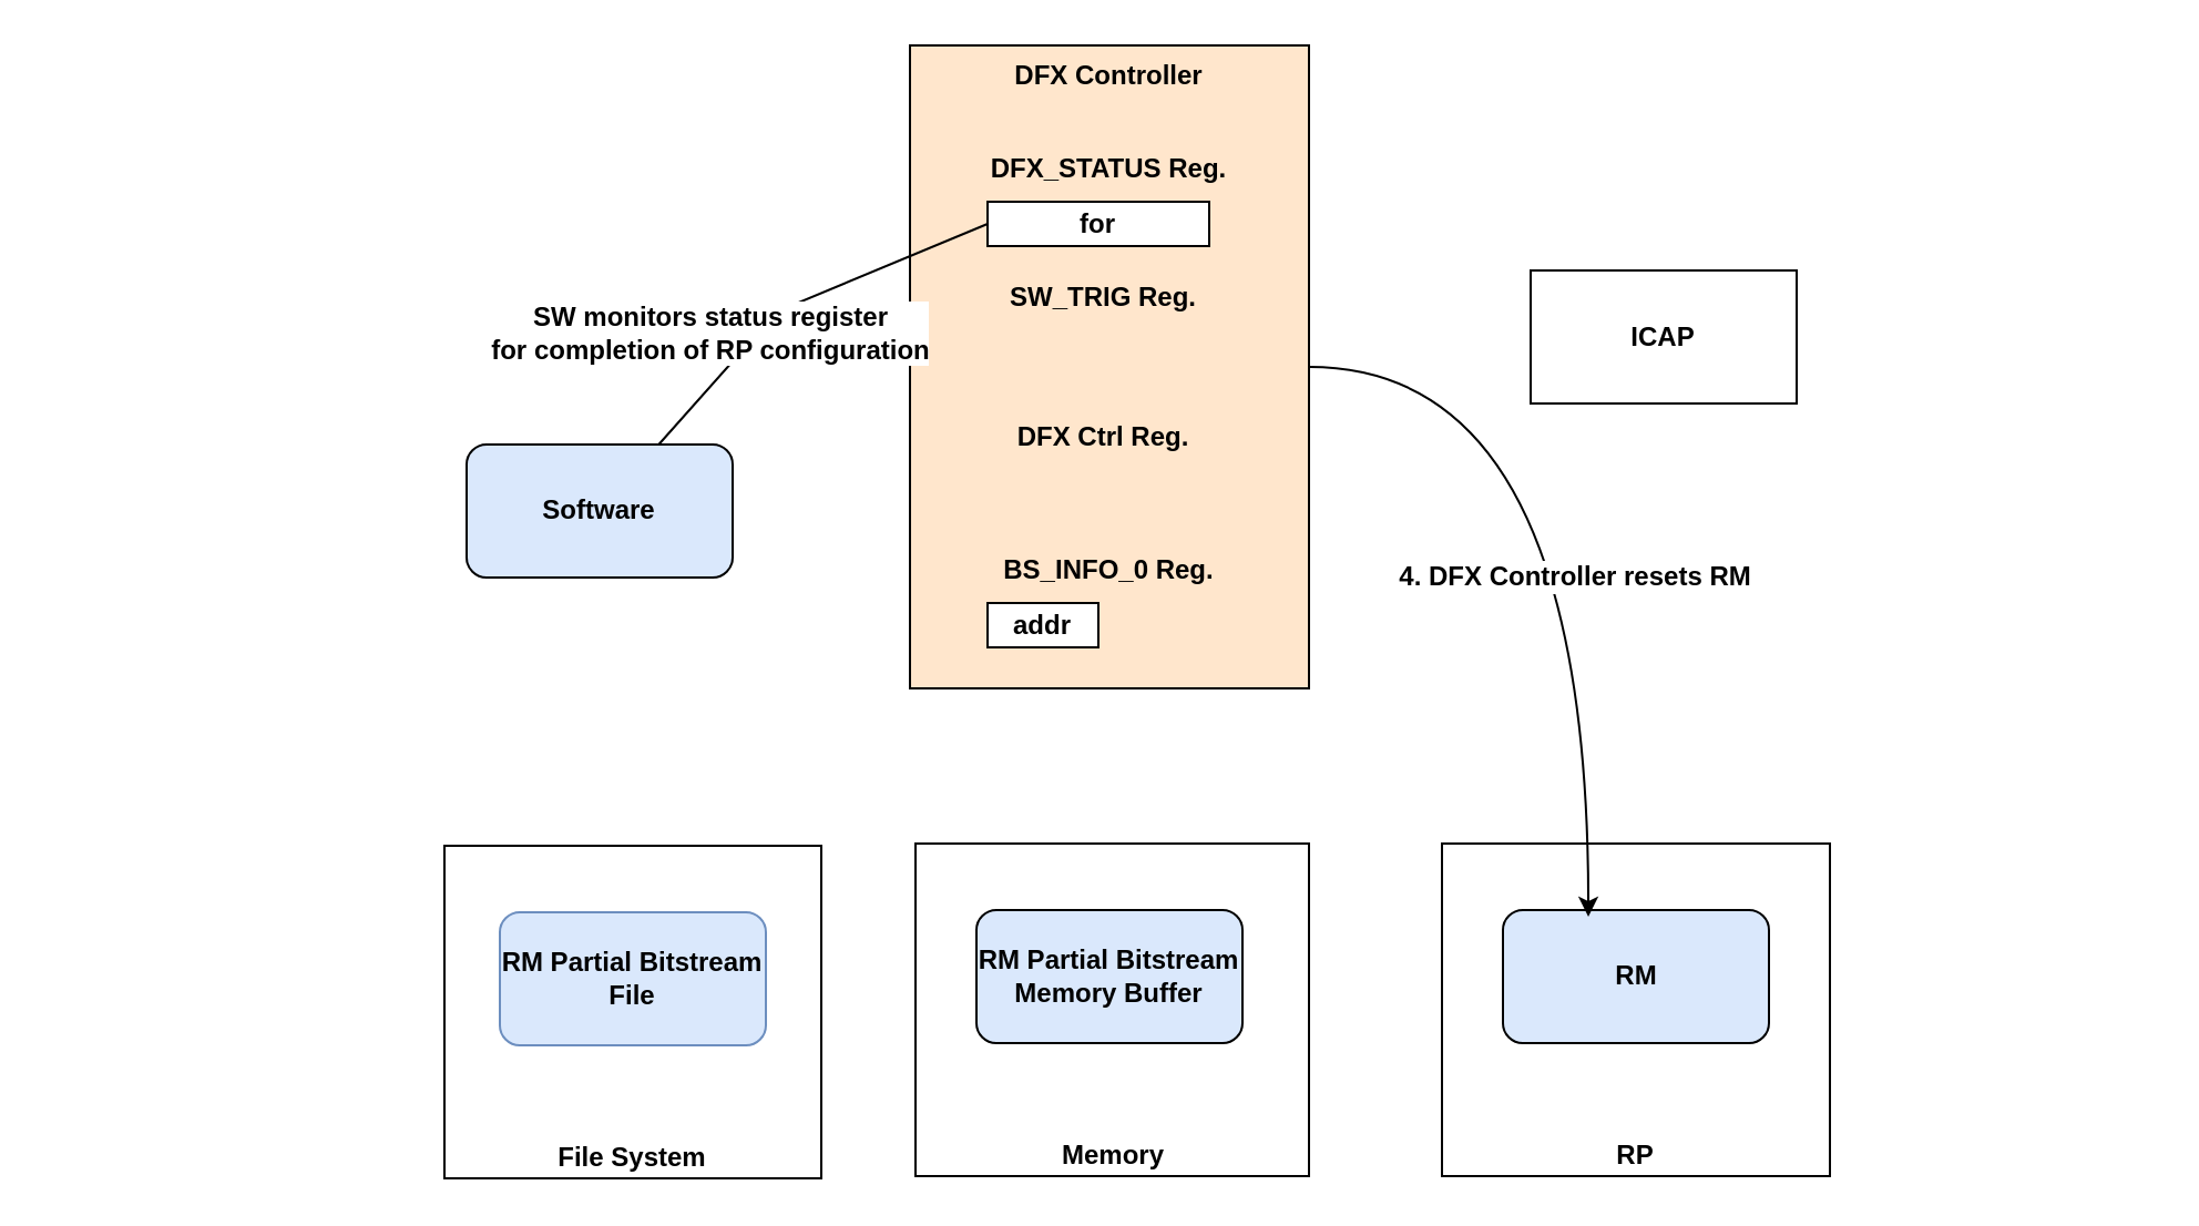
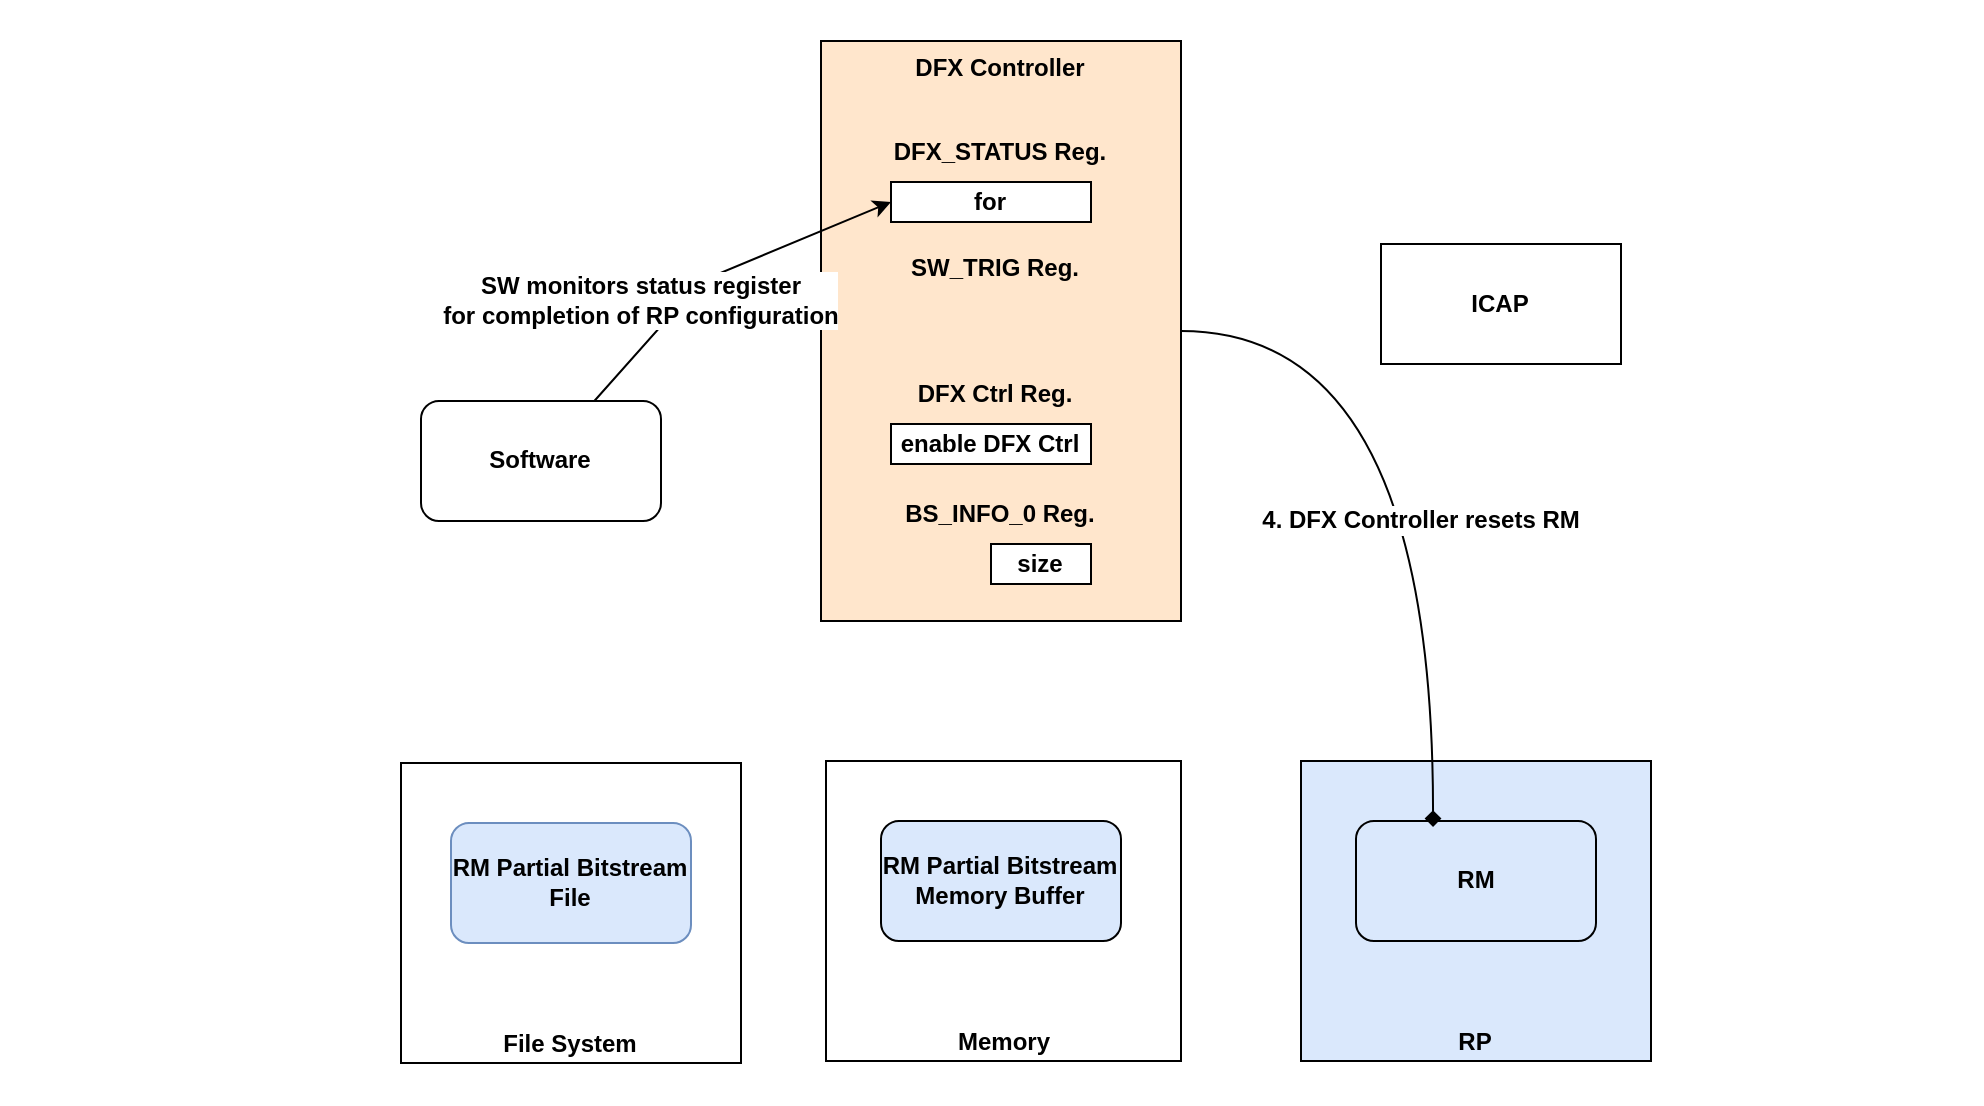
- <mxCell id="20" value="&lt;font style=&quot;font-size: 12px;&quot;&gt;&lt;b&gt;SW monitors status register&lt;/b&gt;&lt;/font&gt;&lt;div style=&quot;font-size: 12px;&quot;&gt;&lt;font style=&quot;font-size: 12px;&quot;&gt;&lt;b&gt;for completion of RP configuration&lt;/b&gt;&lt;/font&gt;&lt;/div&gt;" style="endArrow=none;html=1;rounded=0;entryX=0;entryY=0.5;entryDx=0;entryDy=0;" parent="1" source="7" target="16" edge="1"><mxGeometry x="-0.423" y="16" width="50" height="50" relative="1" as="geometry"><mxPoint x="290" y="160" as="sourcePoint" /><mxPoint x="340" y="110" as="targetPoint" /><Array as="points"><mxPoint x="350" y="140" /></Array><mxPoint as="offset" /></mxGeometry></mxCell>
+ <mxCell id="20" value="&lt;font style=&quot;font-size: 12px;&quot;&gt;&lt;b&gt;SW monitors status register&lt;/b&gt;&lt;/font&gt;&lt;div style=&quot;font-size: 12px;&quot;&gt;&lt;font style=&quot;font-size: 12px;&quot;&gt;&lt;b&gt;for completion of RP configuration&lt;/b&gt;&lt;/font&gt;&lt;/div&gt;" style="endArrow=classic;html=1;rounded=0;entryX=0;entryY=0.5;entryDx=0;entryDy=0;" parent="1" source="7" target="16" edge="1"><mxGeometry x="-0.423" y="16" width="50" height="50" relative="1" as="geometry"><mxPoint x="290" y="160" as="sourcePoint" /><mxPoint x="340" y="110" as="targetPoint" /><Array as="points"><mxPoint x="350" y="140" /></Array><mxPoint as="offset" /></mxGeometry></mxCell>
+ <mxCell id="13" value="enable DFX Ctrl" style="rounded=0;whiteSpace=wrap;html=1;fontSize=12;fontStyle=1" parent="1" vertex="1"><mxGeometry x="445" y="211.5" width="100" height="20" as="geometry" /></mxCell>
- <mxCell id="7" value="Software" style="rounded=1;whiteSpace=wrap;html=1;fontSize=12;fontStyle=1;fillColor=#dae8fc;" parent="1" vertex="1"><mxGeometry x="210" y="200" width="120" height="60" as="geometry" /></mxCell>
+ <mxCell id="7" value="Software" style="rounded=1;whiteSpace=wrap;html=1;fontSize=12;fontStyle=1" parent="1" vertex="1"><mxGeometry x="210" y="200" width="120" height="60" as="geometry" /></mxCell>
- <mxCell id="10" value="addr" style="rounded=0;whiteSpace=wrap;html=1;fontSize=12;fontStyle=1" parent="1" vertex="1"><mxGeometry x="445" y="271.5" width="50" height="20" as="geometry" /></mxCell>
+ <mxCell id="11" value="size" style="rounded=0;whiteSpace=wrap;html=1;fontSize=12;fontStyle=1" parent="1" vertex="1"><mxGeometry x="495" y="271.5" width="50" height="20" as="geometry" /></mxCell>
- <mxCell id="19" value="&lt;font style=&quot;font-size: 12px;&quot;&gt;&lt;b&gt;4. DFX Controller resets RM&lt;/b&gt;&lt;/font&gt;" style="endArrow=classic;html=1;rounded=0;exitX=1;exitY=0.5;exitDx=0;exitDy=0;entryX=0.321;entryY=0.05;entryDx=0;entryDy=0;entryPerimeter=0;edgeStyle=orthogonalEdgeStyle;curved=1;" parent="1" source="2" target="18" edge="1"><mxGeometry x="0.182" y="-6" width="50" height="50" relative="1" as="geometry"><mxPoint x="640" y="170" as="sourcePoint" /><mxPoint x="690" y="120" as="targetPoint" /><mxPoint as="offset" /></mxGeometry></mxCell>
+ <mxCell id="19" value="&lt;font style=&quot;font-size: 12px;&quot;&gt;&lt;b&gt;4. DFX Controller resets RM&lt;/b&gt;&lt;/font&gt;" style="endArrow=diamond;html=1;rounded=0;exitX=1;exitY=0.5;exitDx=0;exitDy=0;entryX=0.321;entryY=0.05;entryDx=0;entryDy=0;entryPerimeter=0;edgeStyle=orthogonalEdgeStyle;curved=1;" parent="1" source="2" target="18" edge="1"><mxGeometry x="0.182" y="-6" width="50" height="50" relative="1" as="geometry"><mxPoint x="640" y="170" as="sourcePoint" /><mxPoint x="690" y="120" as="targetPoint" /><mxPoint as="offset" /></mxGeometry></mxCell>
- <mxCell id="5" value="RP" style="rounded=0;whiteSpace=wrap;html=1;verticalAlign=bottom;fontSize=12;fontStyle=1" parent="1" vertex="1"><mxGeometry x="650" y="380" width="175" height="150" as="geometry" /></mxCell>
+ <mxCell id="5" value="RP" style="rounded=0;whiteSpace=wrap;html=1;verticalAlign=bottom;fontSize=12;fontStyle=1;fillColor=#dae8fc;" parent="1" vertex="1"><mxGeometry x="650" y="380" width="175" height="150" as="geometry" /></mxCell>
